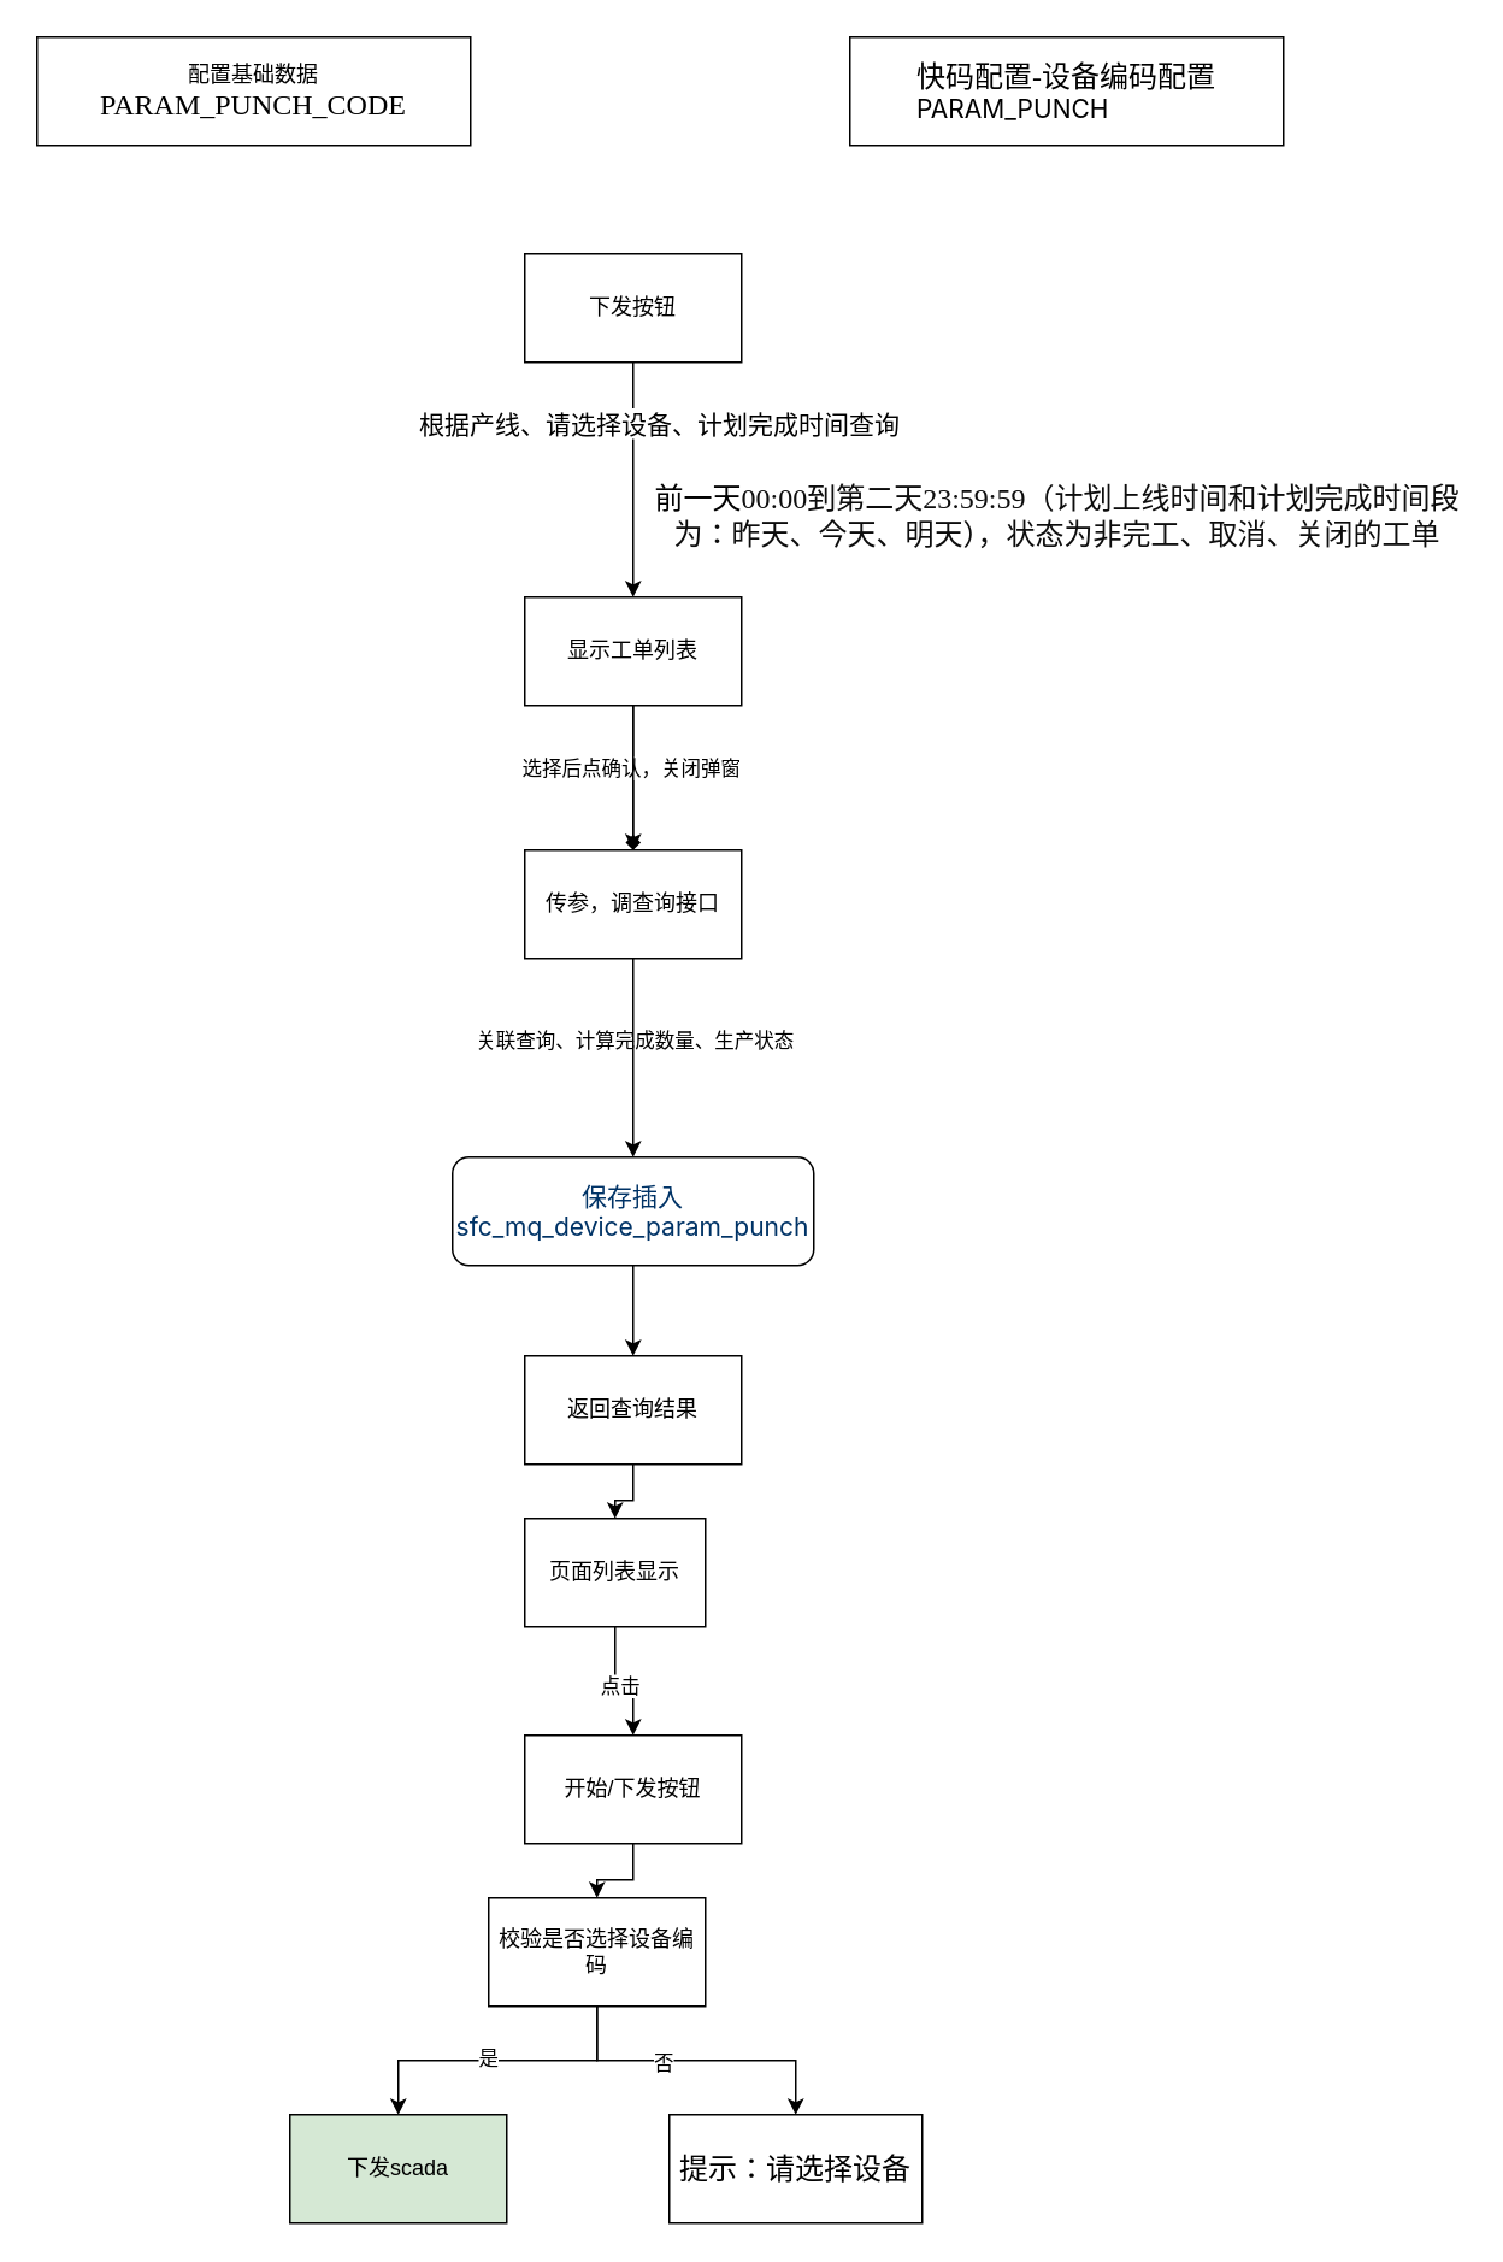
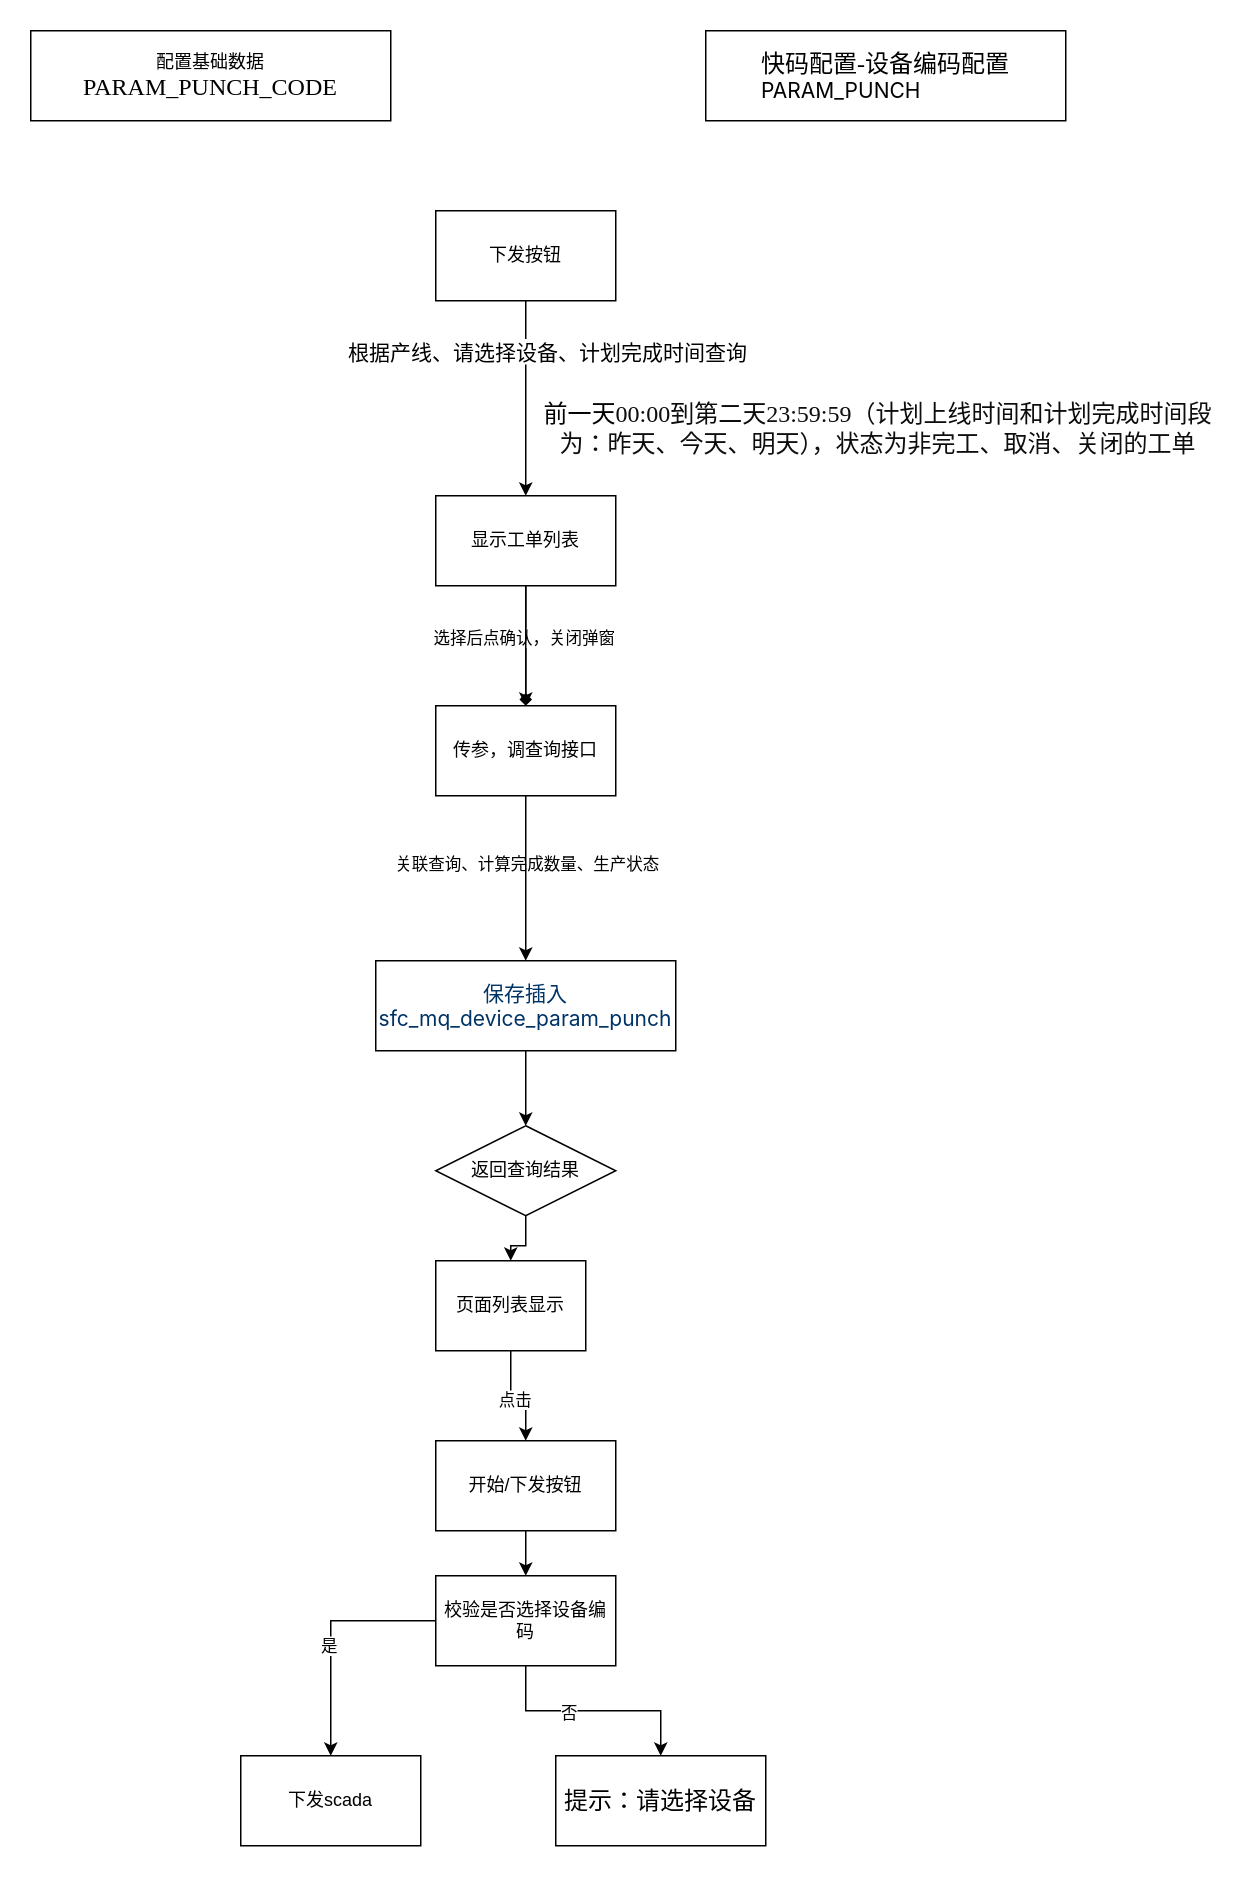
- <mxCell id="30" value="&lt;span style=&quot;color: rgb(0, 51, 102); font-family: -apple-system, BlinkMacSystemFont, &amp;quot;Segoe UI&amp;quot;, Roboto, Oxygen, Ubuntu, &amp;quot;Fira Sans&amp;quot;, &amp;quot;Droid Sans&amp;quot;, &amp;quot;Helvetica Neue&amp;quot;, sans-serif; font-size: 14px; text-align: left; background-color: rgb(255, 255, 255);&quot;&gt;保存插入sfc_mq_device_param_punch&lt;/span&gt;" style="whiteSpace=wrap;html=1;rounded=1;" vertex="1" parent="1"><mxGeometry x="250" y="640" width="200" height="60" as="geometry" /></mxCell>
+ <mxCell id="30" value="&lt;span style=&quot;color: rgb(0, 51, 102); font-family: -apple-system, BlinkMacSystemFont, &amp;quot;Segoe UI&amp;quot;, Roboto, Oxygen, Ubuntu, &amp;quot;Fira Sans&amp;quot;, &amp;quot;Droid Sans&amp;quot;, &amp;quot;Helvetica Neue&amp;quot;, sans-serif; font-size: 14px; text-align: left; background-color: rgb(255, 255, 255);&quot;&gt;保存插入sfc_mq_device_param_punch&lt;/span&gt;" style="whiteSpace=wrap;html=1;rounded=0;" vertex="1" parent="1"><mxGeometry x="250" y="640" width="200" height="60" as="geometry" /></mxCell>
- <mxCell id="16" value="返回查询结果" style="whiteSpace=wrap;html=1;rounded=0;" vertex="1" parent="1"><mxGeometry x="290" y="750" width="120" height="60" as="geometry" /></mxCell>
+ <mxCell id="16" value="返回查询结果" style="rhombus;whiteSpace=wrap;html=1;" vertex="1" parent="1"><mxGeometry x="290" y="750" width="120" height="60" as="geometry" /></mxCell>
- <mxCell id="27" value="校验是否选择设备编码" style="whiteSpace=wrap;html=1;rounded=0;" vertex="1" parent="1"><mxGeometry x="270" y="1050" width="120" height="60" as="geometry" /></mxCell>
+ <mxCell id="27" value="校验是否选择设备编码" style="whiteSpace=wrap;html=1;rounded=0;" vertex="1" parent="1"><mxGeometry x="290" y="1050" width="120" height="60" as="geometry" /></mxCell>
- <mxCell id="28" value="下发scada" style="whiteSpace=wrap;html=1;rounded=0;fillColor=#d5e8d4;" vertex="1" parent="1"><mxGeometry x="160" y="1170" width="120" height="60" as="geometry" /></mxCell>
+ <mxCell id="28" value="下发scada" style="whiteSpace=wrap;html=1;rounded=0;" vertex="1" parent="1"><mxGeometry x="160" y="1170" width="120" height="60" as="geometry" /></mxCell>
